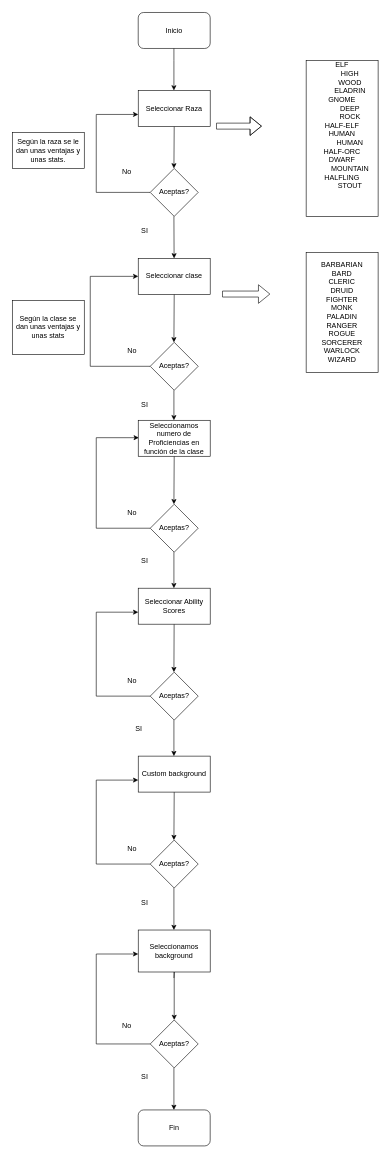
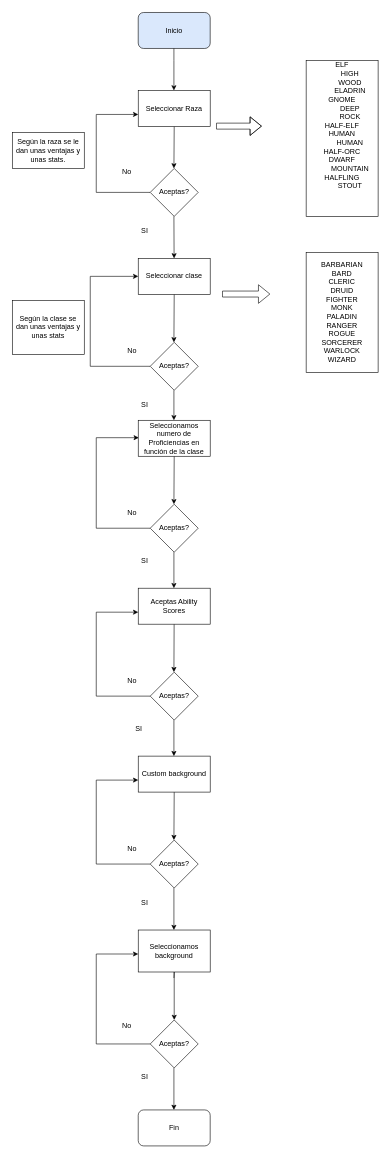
- <mxCell id="33" value="Inicio" style="rounded=1;whiteSpace=wrap;html=1;" vertex="1" parent="1"><mxGeometry x="230" y="20" width="120" height="60" as="geometry" /></mxCell>
+ <mxCell id="33" value="Inicio" style="rounded=1;whiteSpace=wrap;html=1;fillColor=#dae8fc;" vertex="1" parent="1"><mxGeometry x="230" y="20" width="120" height="60" as="geometry" /></mxCell>
- <mxCell id="40" value="Seleccionar Ability Scores" style="rounded=0;whiteSpace=wrap;html=1;" vertex="1" parent="1"><mxGeometry x="230" y="980" width="120" height="60" as="geometry" /></mxCell>
+ <mxCell id="40" value="Aceptas Ability Scores" style="rounded=0;whiteSpace=wrap;html=1;" vertex="1" parent="1"><mxGeometry x="230" y="980" width="120" height="60" as="geometry" /></mxCell>
